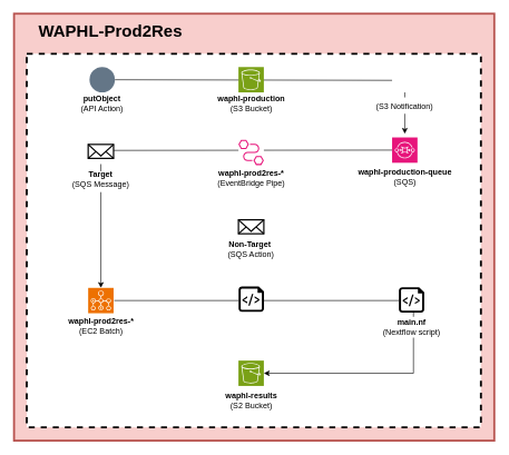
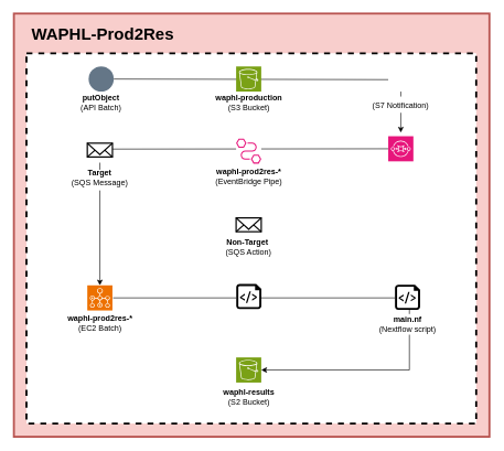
- <mxCell id="5" value="&lt;font style=&quot;font-size: 25px;&quot;&gt;WAPHL-Prod2Res&lt;/font&gt;" style="text;html=1;align=center;verticalAlign=middle;resizable=0;points=[];autosize=1;strokeColor=none;fillColor=none;fontStyle=1;fontSize=25;" parent="1" vertex="1"><mxGeometry x="49" y="25" width="230" height="40" as="geometry" /></mxCell>
+ <mxCell id="5" value="&lt;font style=&quot;font-size: 25px;&quot;&gt;WAPHL-Prod2Res&lt;/font&gt;" style="text;html=1;align=center;verticalAlign=middle;resizable=0;points=[];autosize=1;strokeColor=none;fillColor=none;fontStyle=1;fontSize=25;" parent="1" vertex="1"><mxGeometry x="39" y="30" width="230" height="40" as="geometry" /></mxCell>
- <mxCell id="46" value="&lt;div style=&quot;&quot;&gt;&lt;span style=&quot;background-color: initial; text-wrap-mode: nowrap;&quot;&gt;&lt;b&gt;putObject&lt;/b&gt;&lt;/span&gt;&lt;/div&gt;&lt;div style=&quot;&quot;&gt;&lt;span style=&quot;background-color: initial; text-wrap-mode: nowrap;&quot;&gt;(API Action)&lt;/span&gt;&lt;/div&gt;" style="text;whiteSpace=wrap;html=1;align=center;verticalAlign=middle;" vertex="1" parent="45"><mxGeometry y="45" width="60" height="20" as="geometry" /></mxCell>
+ <mxCell id="46" value="&lt;div style=&quot;&quot;&gt;&lt;span style=&quot;background-color: initial; text-wrap-mode: nowrap;&quot;&gt;&lt;b&gt;putObject&lt;/b&gt;&lt;/span&gt;&lt;/div&gt;&lt;div style=&quot;&quot;&gt;&lt;span style=&quot;background-color: initial; text-wrap-mode: nowrap;&quot;&gt;(API Batch)&lt;/span&gt;&lt;/div&gt;" style="text;whiteSpace=wrap;html=1;align=center;verticalAlign=middle;" vertex="1" parent="45"><mxGeometry y="45" width="60" height="20" as="geometry" /></mxCell>
- <mxCell id="37" value="&lt;div style=&quot;&quot;&gt;&lt;span style=&quot;text-wrap-mode: nowrap;&quot;&gt;(S3&amp;nbsp;&lt;/span&gt;&lt;span style=&quot;text-wrap-mode: nowrap; background-color: initial;&quot;&gt;Notification)&lt;/span&gt;&lt;/div&gt;" style="text;whiteSpace=wrap;html=1;align=center;verticalAlign=middle;" vertex="1" parent="1"><mxGeometry x="560" y="142.5" width="90" height="32.5" as="geometry" /></mxCell>
+ <mxCell id="37" value="&lt;div style=&quot;&quot;&gt;&lt;span style=&quot;text-wrap-mode: nowrap;&quot;&gt;(S7&amp;nbsp;&lt;/span&gt;&lt;span style=&quot;text-wrap-mode: nowrap; background-color: initial;&quot;&gt;Notification)&lt;/span&gt;&lt;/div&gt;" style="text;whiteSpace=wrap;html=1;align=center;verticalAlign=middle;" vertex="1" parent="1"><mxGeometry x="560" y="142.5" width="90" height="32.5" as="geometry" /></mxCell>
- <mxCell id="8" value="waphl-production-queue&lt;div&gt;&lt;span style=&quot;font-weight: normal;&quot;&gt;(SQS)&lt;/span&gt;&lt;/div&gt;" style="text;html=1;align=center;verticalAlign=middle;resizable=0;points=[];autosize=1;strokeColor=none;fillColor=none;fontStyle=1" vertex="1" parent="6"><mxGeometry y="38" width="150" height="40" as="geometry" /></mxCell>
